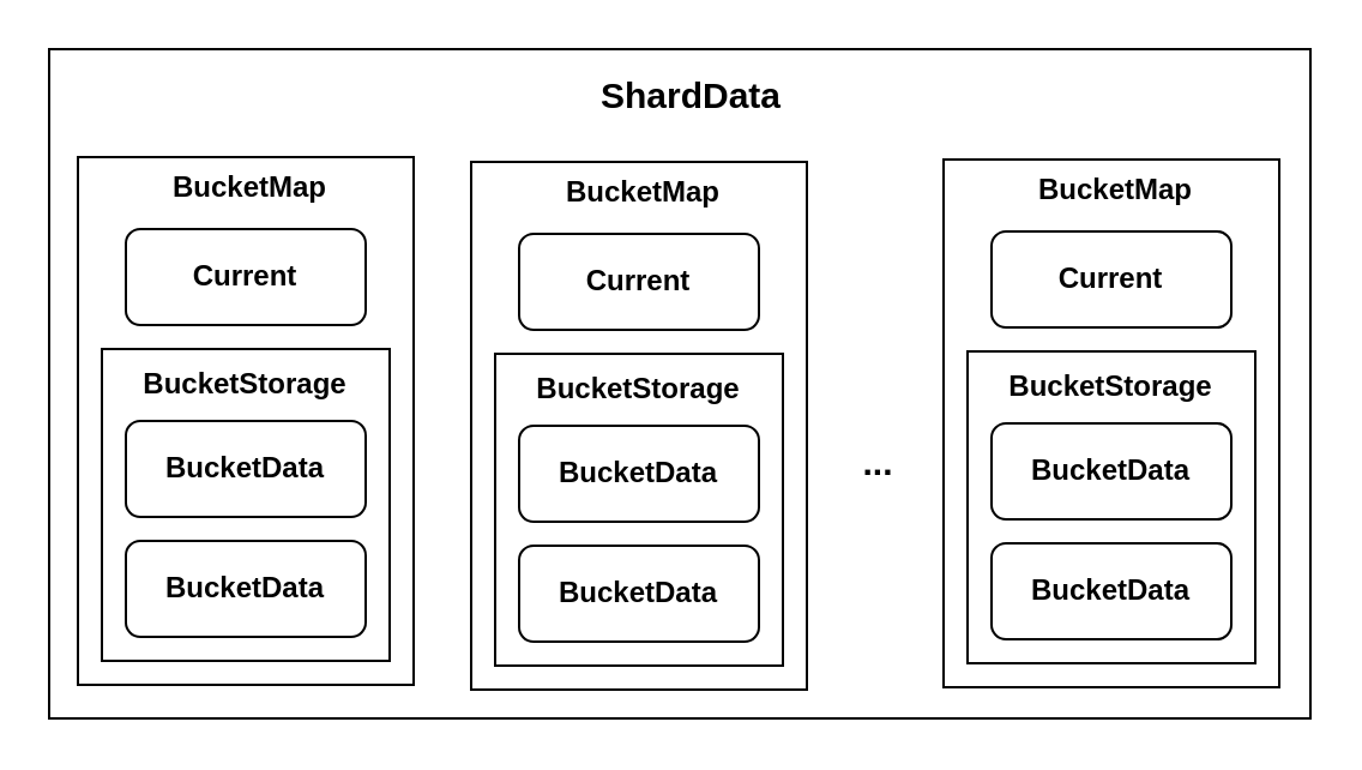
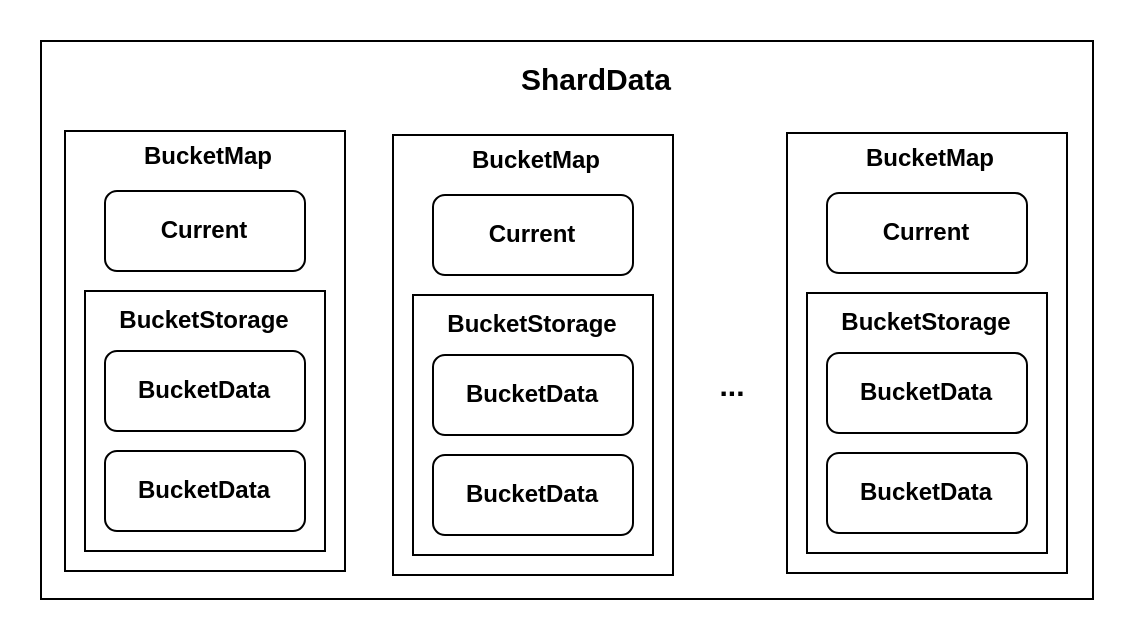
- <mxCell id="25" value="&lt;b&gt;&lt;font style=&quot;font-size: 15px;&quot;&gt;ShardData&lt;/font&gt;&lt;/b&gt;" style="text;html=1;strokeColor=none;fillColor=none;align=center;verticalAlign=middle;whiteSpace=wrap;rounded=0;" vertex="1" parent="1"><mxGeometry x="258" y="24" width="60" height="30" as="geometry" /></mxCell>
+ <mxCell id="25" value="&lt;b&gt;&lt;font style=&quot;font-size: 15px;&quot;&gt;ShardData&lt;/font&gt;&lt;/b&gt;" style="text;html=1;strokeColor=none;fillColor=none;align=center;verticalAlign=middle;whiteSpace=wrap;rounded=0;" vertex="1" parent="1"><mxGeometry x="268" y="24" width="60" height="30" as="geometry" /></mxCell>
